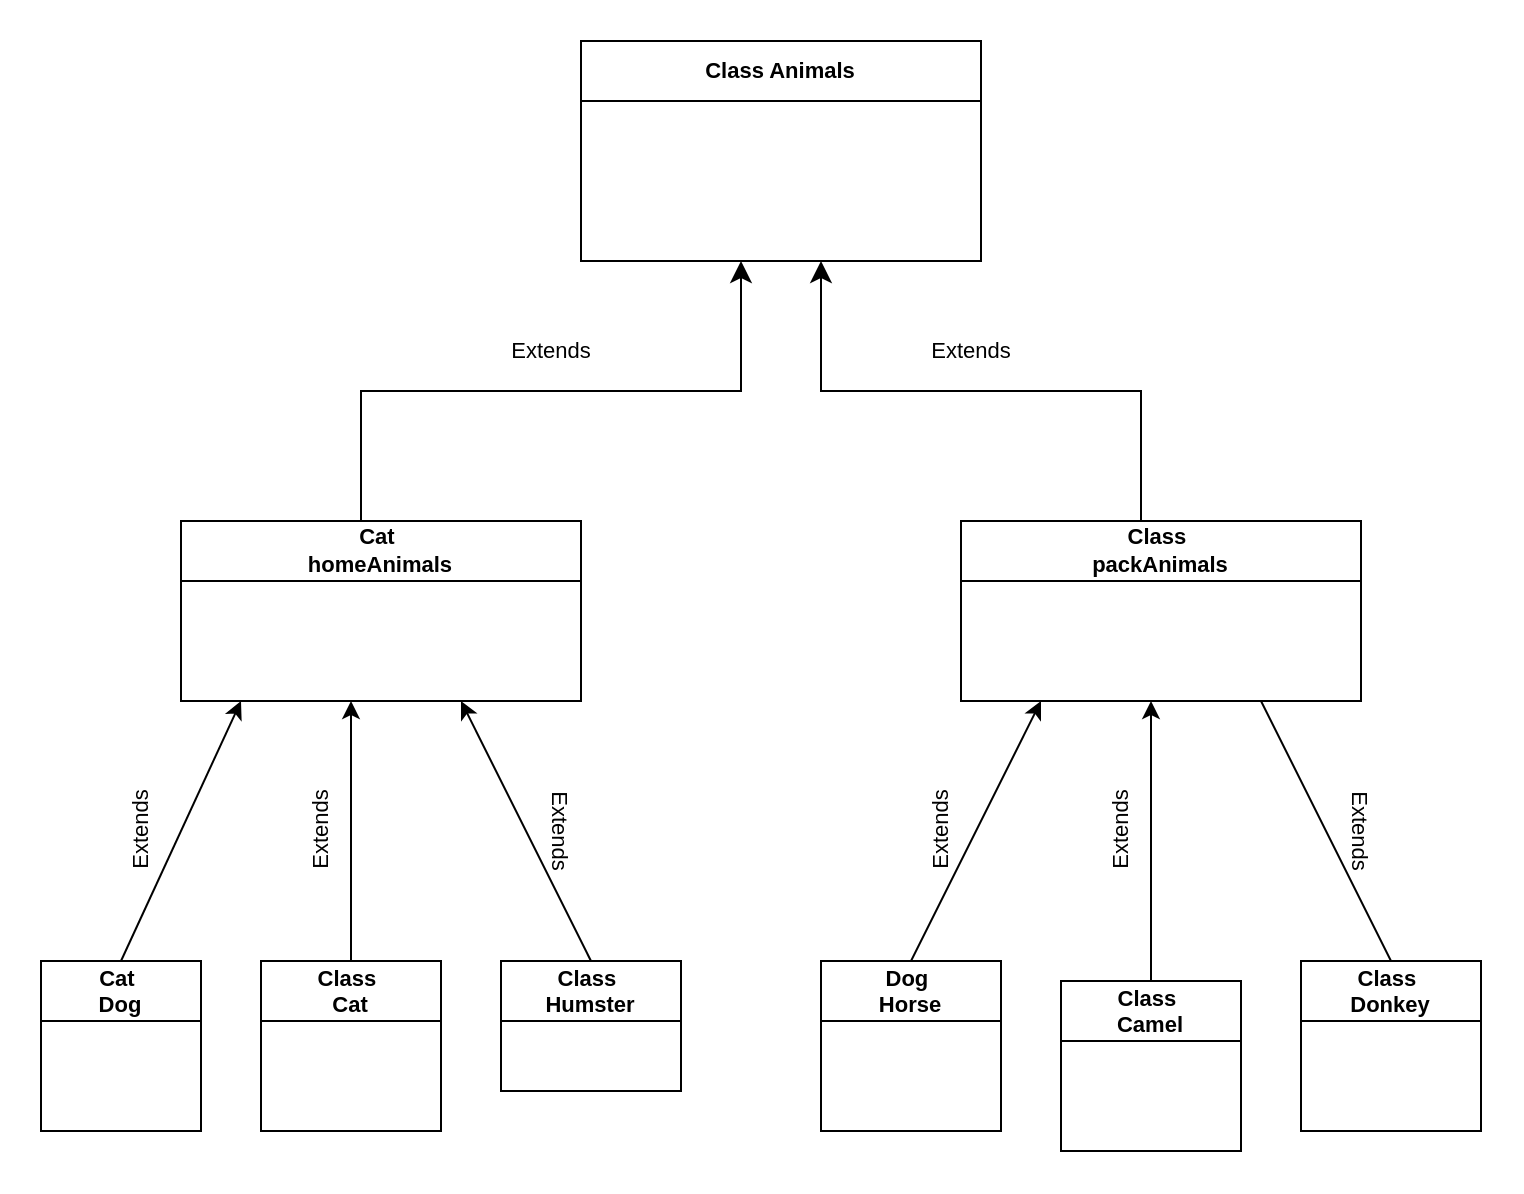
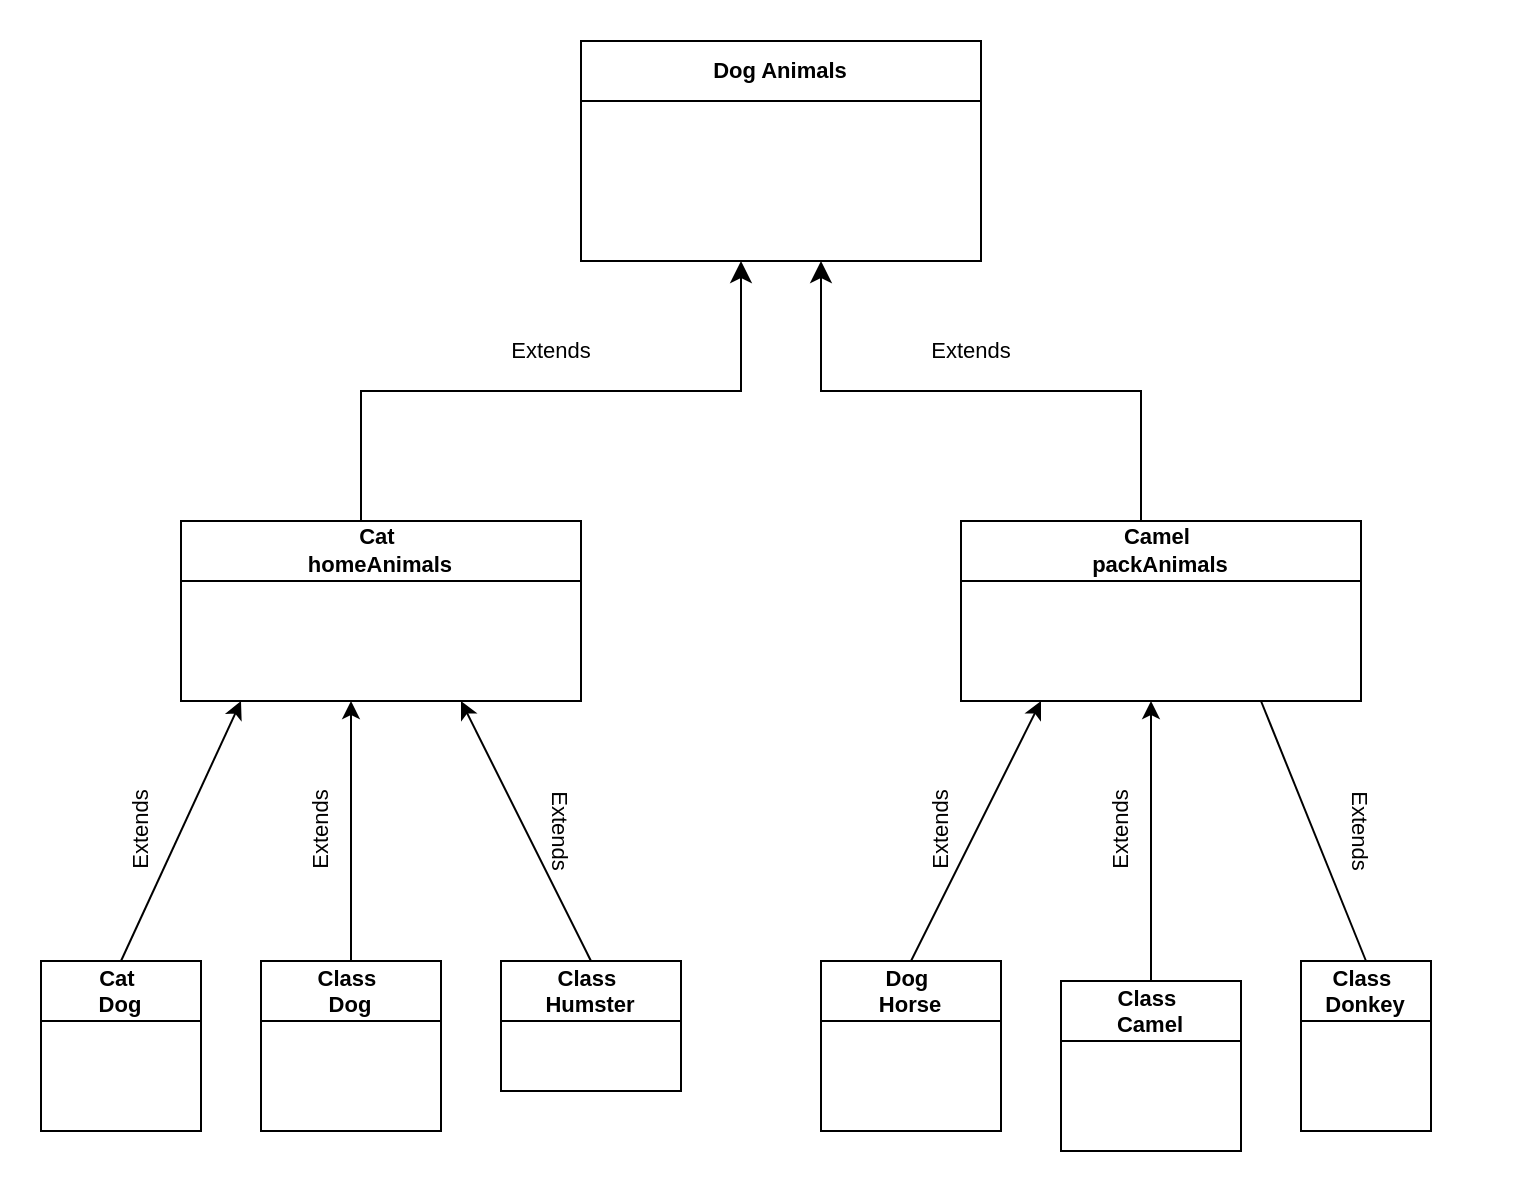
- <mxCell id="22" value="Class Animals" style="swimlane;whiteSpace=wrap;html=1;fontSize=11;startSize=30;" vertex="1" parent="1"><mxGeometry x="290" y="20" width="200" height="110" as="geometry" /></mxCell>
+ <mxCell id="22" value="Dog Animals" style="swimlane;whiteSpace=wrap;html=1;fontSize=11;startSize=30;" vertex="1" parent="1"><mxGeometry x="290" y="20" width="200" height="110" as="geometry" /></mxCell>
- <mxCell id="18" value="Class&amp;nbsp;&lt;br&gt;packAnimals" style="swimlane;whiteSpace=wrap;html=1;fontSize=11;startSize=30;" vertex="1" parent="1"><mxGeometry x="480" y="260" width="200" height="90" as="geometry" /></mxCell>
+ <mxCell id="18" value="Camel&amp;nbsp;&lt;br&gt;packAnimals" style="swimlane;whiteSpace=wrap;html=1;fontSize=11;startSize=30;" vertex="1" parent="1"><mxGeometry x="480" y="260" width="200" height="90" as="geometry" /></mxCell>
- <mxCell id="5" value="Class &#10;Cat" style="swimlane;fontSize=11;startSize=30;" vertex="1" parent="1"><mxGeometry x="130" y="480" width="90" height="85" as="geometry" /></mxCell>
+ <mxCell id="5" value="Class &#10;Dog" style="swimlane;fontSize=11;startSize=30;" vertex="1" parent="1"><mxGeometry x="130" y="480" width="90" height="85" as="geometry" /></mxCell>
- <mxCell id="13" value="Class &#10;Donkey" style="swimlane;fontSize=11;startSize=30;" vertex="1" parent="1"><mxGeometry x="650" y="480" width="90" height="85" as="geometry" /></mxCell>
+ <mxCell id="13" value="Class &#10;Donkey" style="swimlane;fontSize=11;startSize=30;" vertex="1" parent="1"><mxGeometry x="650" y="480" width="65" height="85" as="geometry" /></mxCell>
